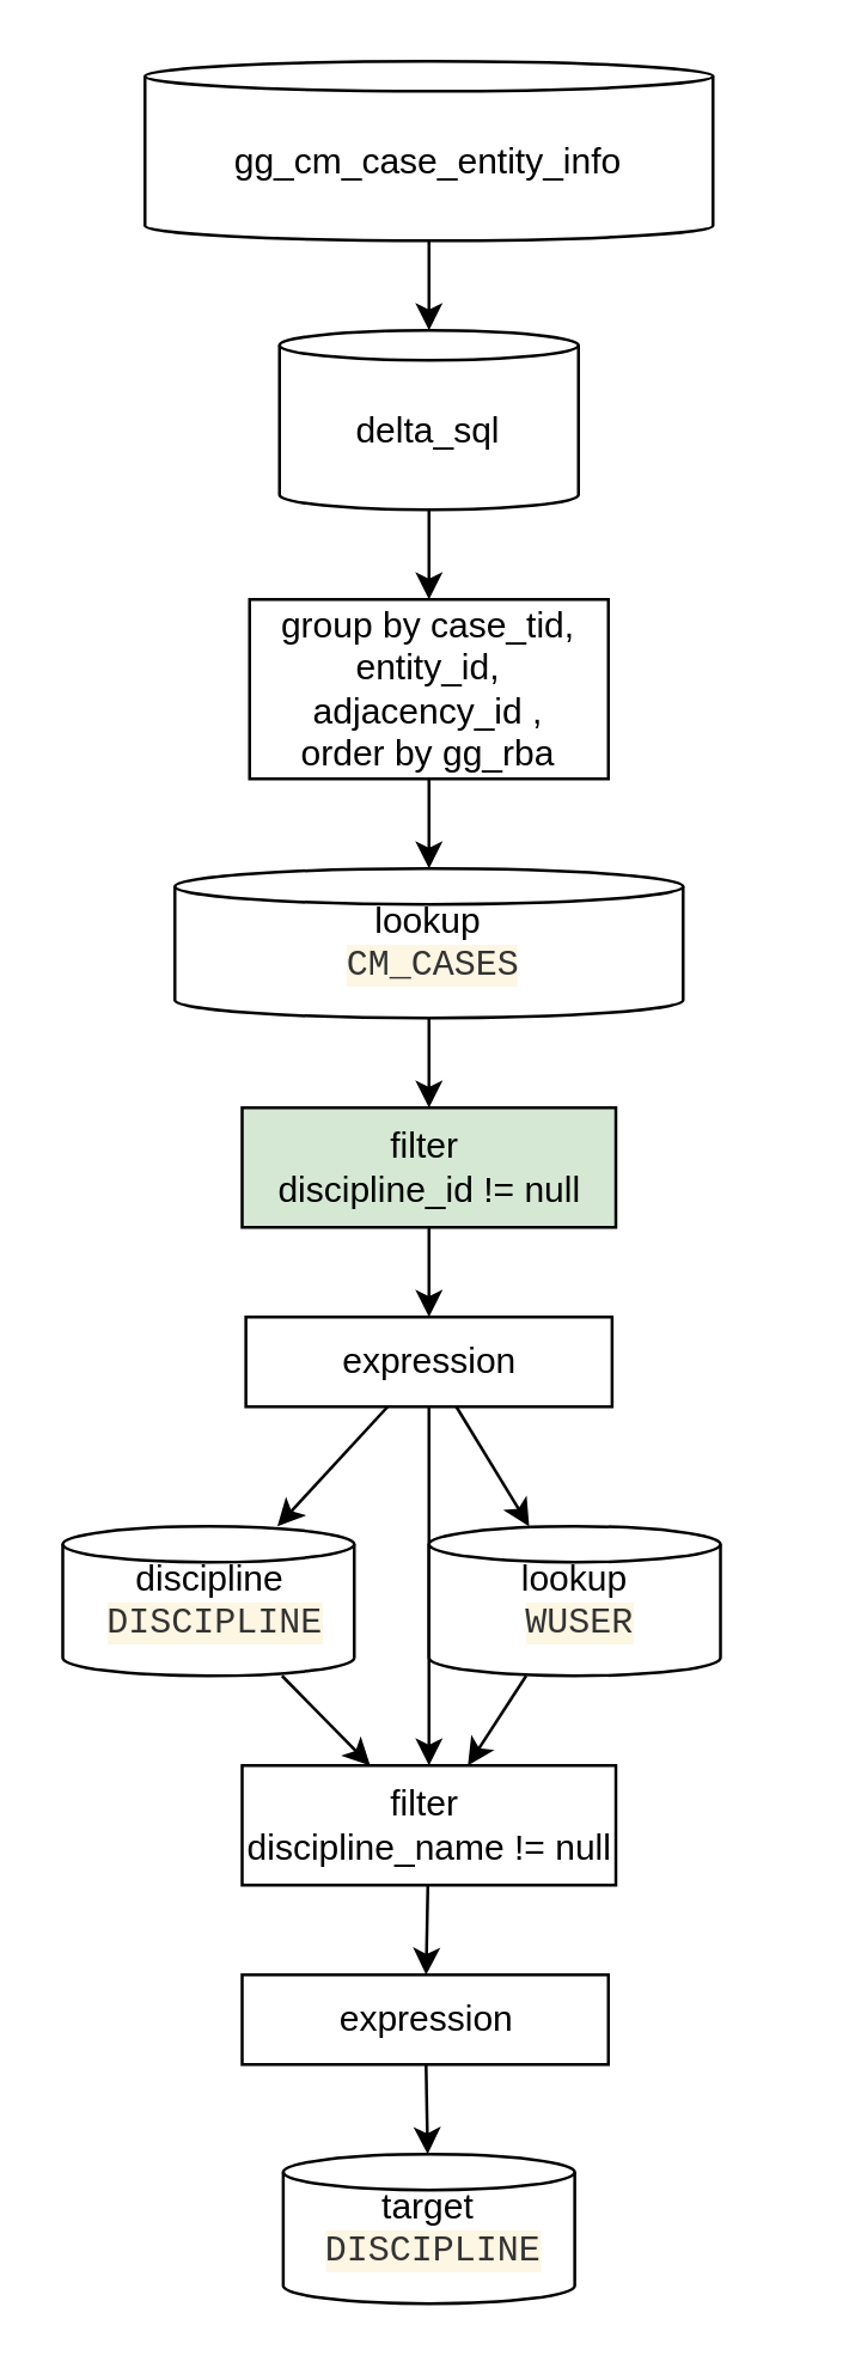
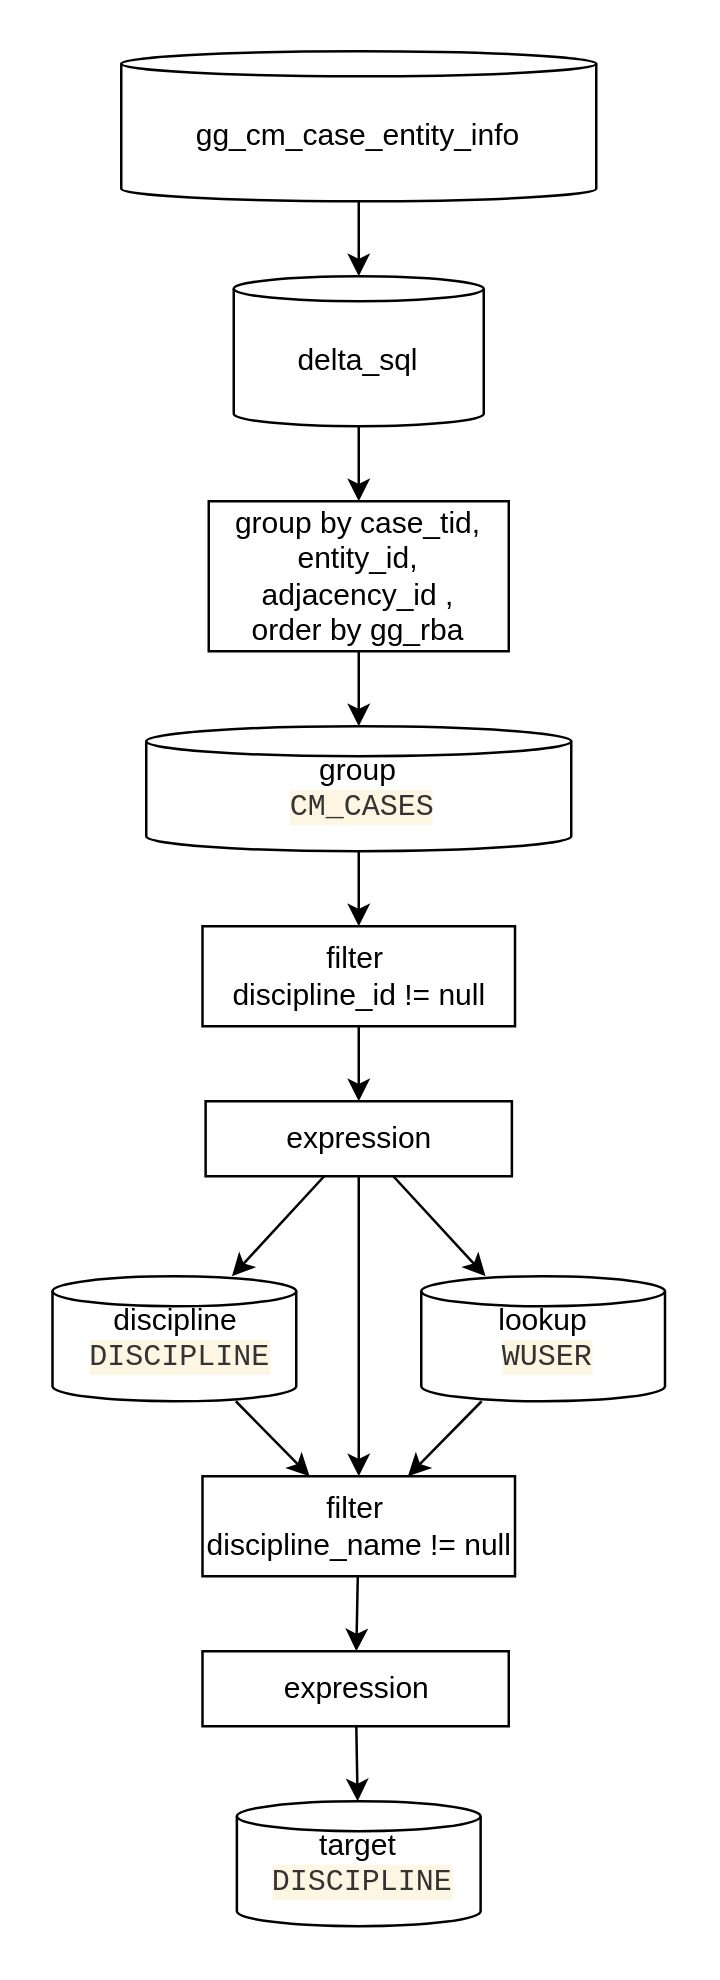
- <mxCell id="5" value="lookup&lt;br&gt;&amp;nbsp;&lt;span style=&quot;background-color: rgb(253 , 246 , 227) ; color: rgb(51 , 51 , 51) ; font-family: &amp;#34;menlo&amp;#34; , &amp;#34;monaco&amp;#34; , &amp;#34;courier new&amp;#34; , monospace&quot;&gt;CM_CASES&lt;/span&gt;" style="shape=cylinder3;rounded=0;whiteSpace=wrap;html=1;size=6;" vertex="1" parent="1"><mxGeometry x="58" y="290" width="170" height="50" as="geometry" /></mxCell>
+ <mxCell id="5" value="group&lt;br&gt;&amp;nbsp;&lt;span style=&quot;background-color: rgb(253 , 246 , 227) ; color: rgb(51 , 51 , 51) ; font-family: &amp;#34;menlo&amp;#34; , &amp;#34;monaco&amp;#34; , &amp;#34;courier new&amp;#34; , monospace&quot;&gt;CM_CASES&lt;/span&gt;" style="shape=cylinder3;rounded=0;whiteSpace=wrap;html=1;size=6;" vertex="1" parent="1"><mxGeometry x="58" y="290" width="170" height="50" as="geometry" /></mxCell>
- <mxCell id="6" value="filter&amp;nbsp;&lt;br&gt;discipline_id != null" style="rounded=0;whiteSpace=wrap;html=1;fillColor=#d5e8d4;" vertex="1" parent="1"><mxGeometry x="80.5" y="370" width="125" height="40" as="geometry" /></mxCell>
+ <mxCell id="6" value="filter&amp;nbsp;&lt;br&gt;discipline_id != null" style="rounded=0;whiteSpace=wrap;html=1;" vertex="1" parent="1"><mxGeometry x="80.5" y="370" width="125" height="40" as="geometry" /></mxCell>
- <mxCell id="9" value="lookup&lt;br&gt;&amp;nbsp;&lt;span style=&quot;background-color: rgb(253 , 246 , 227) ; color: rgb(51 , 51 , 51) ; font-family: &amp;#34;menlo&amp;#34; , &amp;#34;monaco&amp;#34; , &amp;#34;courier new&amp;#34; , monospace&quot;&gt;WUSER&lt;/span&gt;" style="shape=cylinder3;rounded=0;whiteSpace=wrap;html=1;size=6;" vertex="1" parent="1"><mxGeometry x="143" y="510" width="97.5" height="50" as="geometry" /></mxCell>
+ <mxCell id="9" value="lookup&lt;br&gt;&amp;nbsp;&lt;span style=&quot;background-color: rgb(253 , 246 , 227) ; color: rgb(51 , 51 , 51) ; font-family: &amp;#34;menlo&amp;#34; , &amp;#34;monaco&amp;#34; , &amp;#34;courier new&amp;#34; , monospace&quot;&gt;WUSER&lt;/span&gt;" style="shape=cylinder3;rounded=0;whiteSpace=wrap;html=1;size=6;" vertex="1" parent="1"><mxGeometry x="168" y="510" width="97.5" height="50" as="geometry" /></mxCell>
